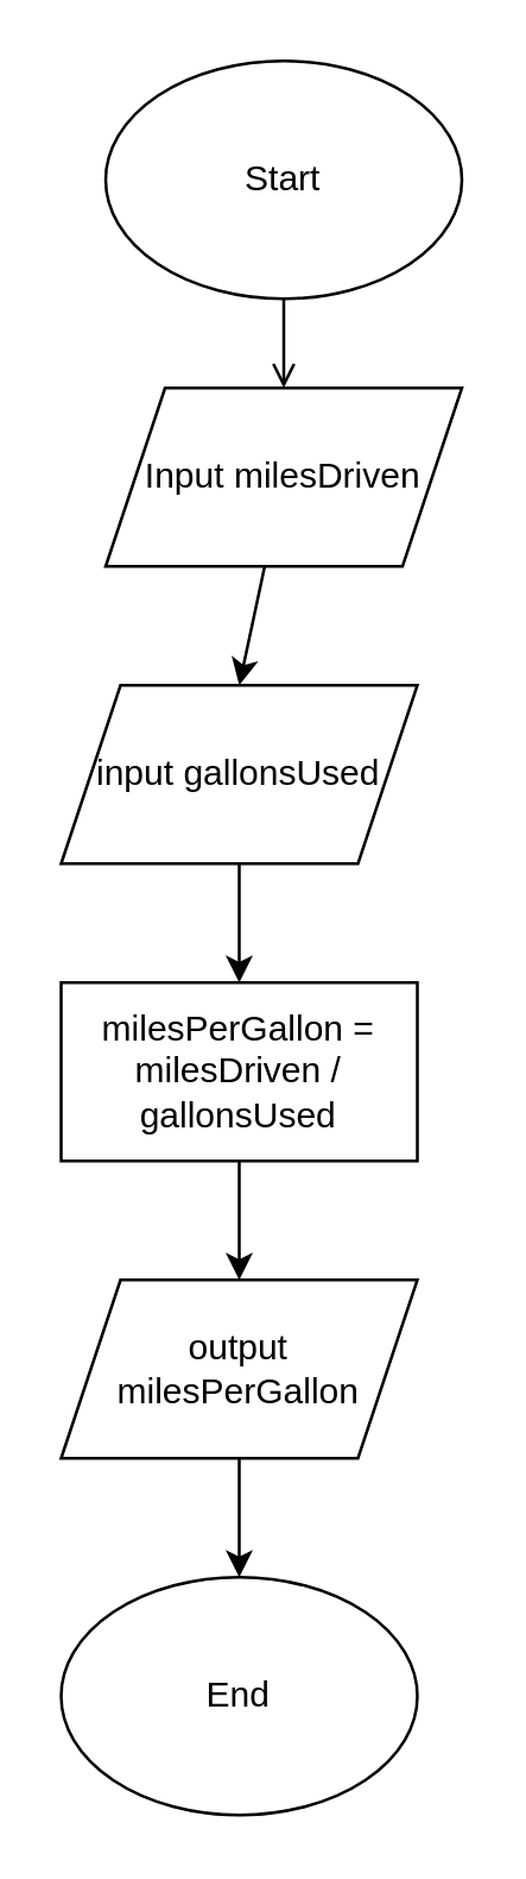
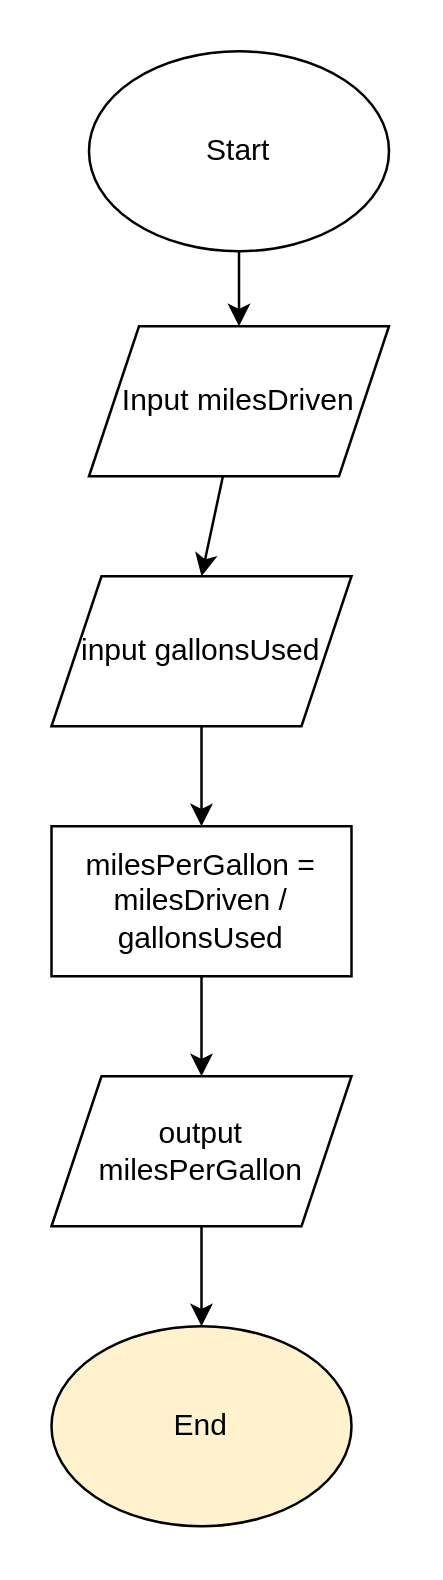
- <mxCell id="8" value="" style="endArrow=open;html=1;rounded=0;entryX=0.5;entryY=0;entryDx=0;entryDy=0;" edge="1" parent="1" source="2" target="3"><mxGeometry width="50" height="50" relative="1" as="geometry"><mxPoint x="80" y="150" as="sourcePoint" /><mxPoint x="80" y="170.711" as="targetPoint" /></mxGeometry></mxCell>
+ <mxCell id="8" value="" style="endArrow=classic;html=1;rounded=0;entryX=0.5;entryY=0;entryDx=0;entryDy=0;" edge="1" parent="1" source="2" target="3"><mxGeometry width="50" height="50" relative="1" as="geometry"><mxPoint x="80" y="150" as="sourcePoint" /><mxPoint x="80" y="170.711" as="targetPoint" /></mxGeometry></mxCell>
- <mxCell id="11" value="End" style="ellipse;whiteSpace=wrap;html=1;" vertex="1" parent="1"><mxGeometry x="20" y="530" width="120" height="80" as="geometry" /></mxCell>
+ <mxCell id="11" value="End" style="ellipse;whiteSpace=wrap;html=1;fillColor=#fff2cc;" vertex="1" parent="1"><mxGeometry x="20" y="530" width="120" height="80" as="geometry" /></mxCell>
